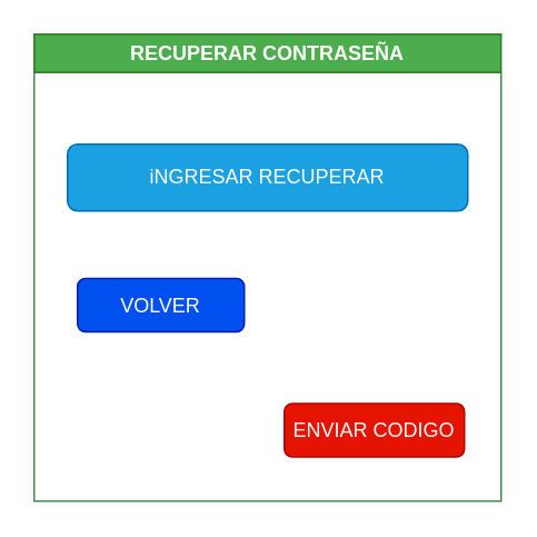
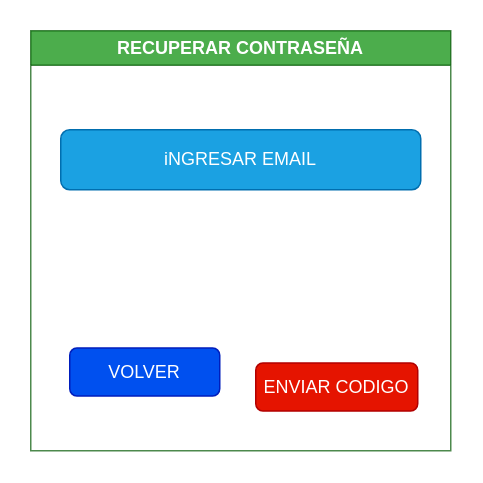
- <mxCell id="3" value="&lt;font style=&quot;vertical-align: inherit;&quot;&gt;&lt;font style=&quot;vertical-align: inherit;&quot;&gt;iNGRESAR RECUPERAR&lt;/font&gt;&lt;/font&gt;" style="rounded=1;whiteSpace=wrap;html=1;fillColor=#1ba1e2;fontColor=#ffffff;strokeColor=#006EAF;" parent="2" vertex="1"><mxGeometry x="20" y="66" width="240" height="40" as="geometry" /></mxCell>
+ <mxCell id="3" value="&lt;font style=&quot;vertical-align: inherit;&quot;&gt;&lt;font style=&quot;vertical-align: inherit;&quot;&gt;iNGRESAR EMAIL&lt;/font&gt;&lt;/font&gt;" style="rounded=1;whiteSpace=wrap;html=1;fillColor=#1ba1e2;fontColor=#ffffff;strokeColor=#006EAF;" parent="2" vertex="1"><mxGeometry x="20" y="66" width="240" height="40" as="geometry" /></mxCell>
- <mxCell id="5" value="VOLVER" style="rounded=1;whiteSpace=wrap;html=1;fillColor=#0050ef;fontColor=#ffffff;strokeColor=#001DBC;" vertex="1" parent="2"><mxGeometry x="26" y="146.5" width="100" height="32" as="geometry" /></mxCell>
+ <mxCell id="5" value="VOLVER" style="rounded=1;whiteSpace=wrap;html=1;fillColor=#0050ef;fontColor=#ffffff;strokeColor=#001DBC;" vertex="1" parent="2"><mxGeometry x="26" y="211.5" width="100" height="32" as="geometry" /></mxCell>
